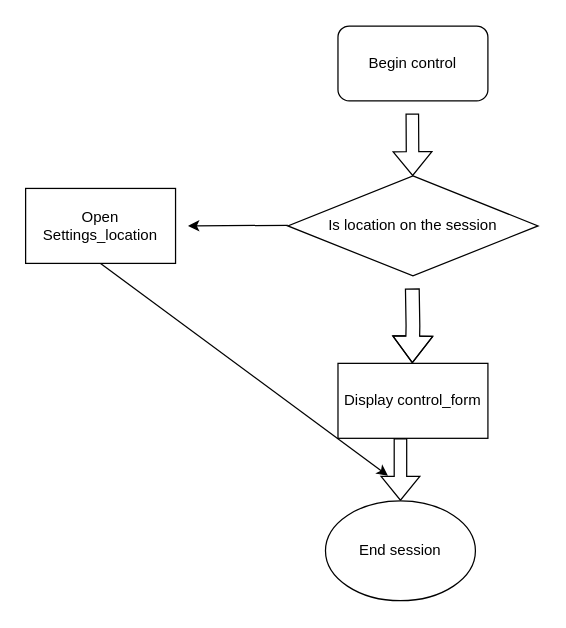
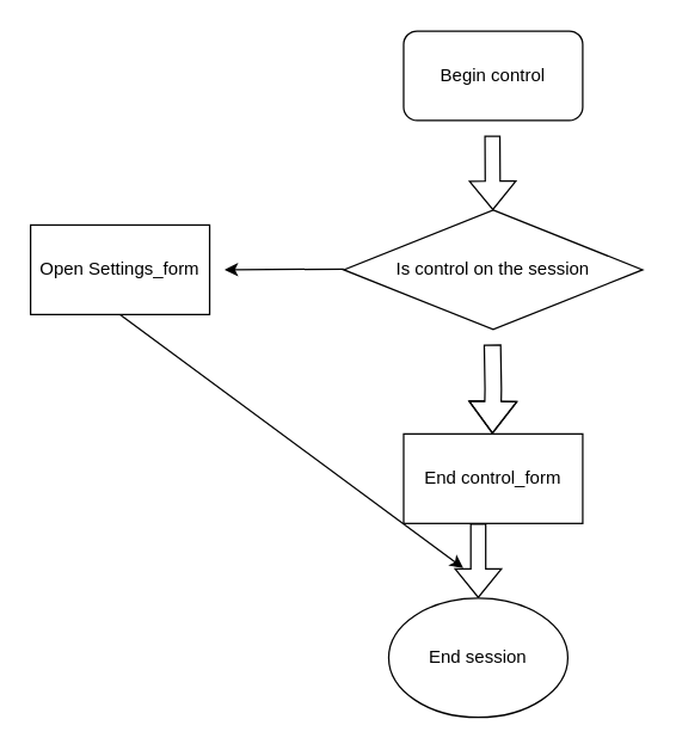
- <mxCell id="10" value="Open Settings_location" style="rounded=0;whiteSpace=wrap;html=1;" vertex="1" parent="1"><mxGeometry x="20" y="150" width="120" height="60" as="geometry" /></mxCell>
+ <mxCell id="10" value="Open Settings_form" style="rounded=0;whiteSpace=wrap;html=1;" vertex="1" parent="1"><mxGeometry x="20" y="150" width="120" height="60" as="geometry" /></mxCell>
- <mxCell id="4" value="Is location on the session" style="rhombus;whiteSpace=wrap;html=1;" vertex="1" parent="1"><mxGeometry x="229.88" y="140" width="200.25" height="80" as="geometry" /></mxCell>
+ <mxCell id="4" value="Is control on the session" style="rhombus;whiteSpace=wrap;html=1;" vertex="1" parent="1"><mxGeometry x="229.88" y="140" width="200.25" height="80" as="geometry" /></mxCell>
- <mxCell id="6" value="Display control_form" style="rounded=0;whiteSpace=wrap;html=1;" vertex="1" parent="1"><mxGeometry x="270.01" y="290" width="120" height="60" as="geometry" /></mxCell>
+ <mxCell id="6" value="End control_form" style="rounded=0;whiteSpace=wrap;html=1;" vertex="1" parent="1"><mxGeometry x="270.01" y="290" width="120" height="60" as="geometry" /></mxCell>
